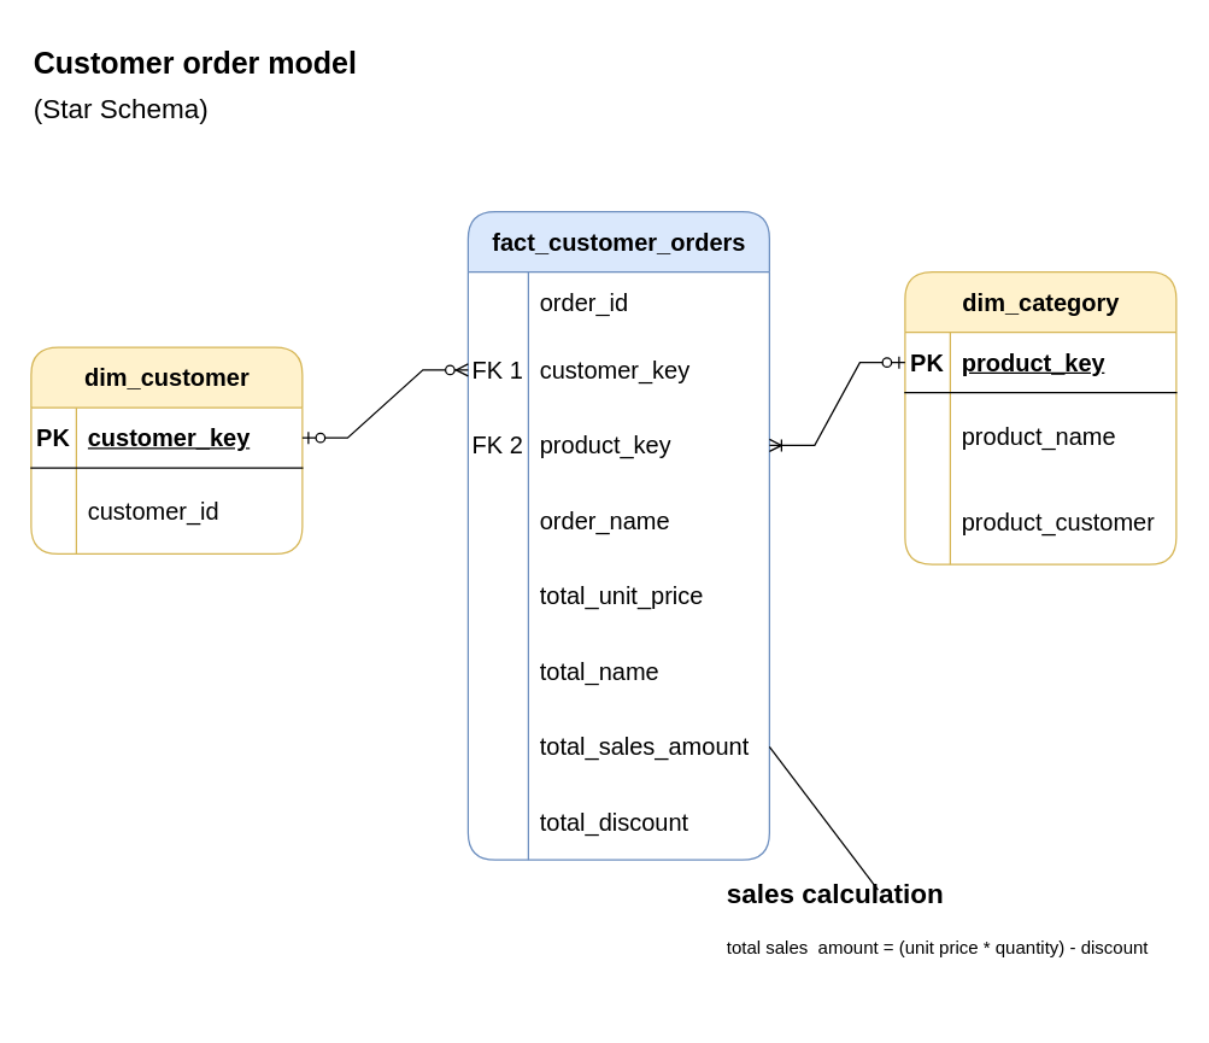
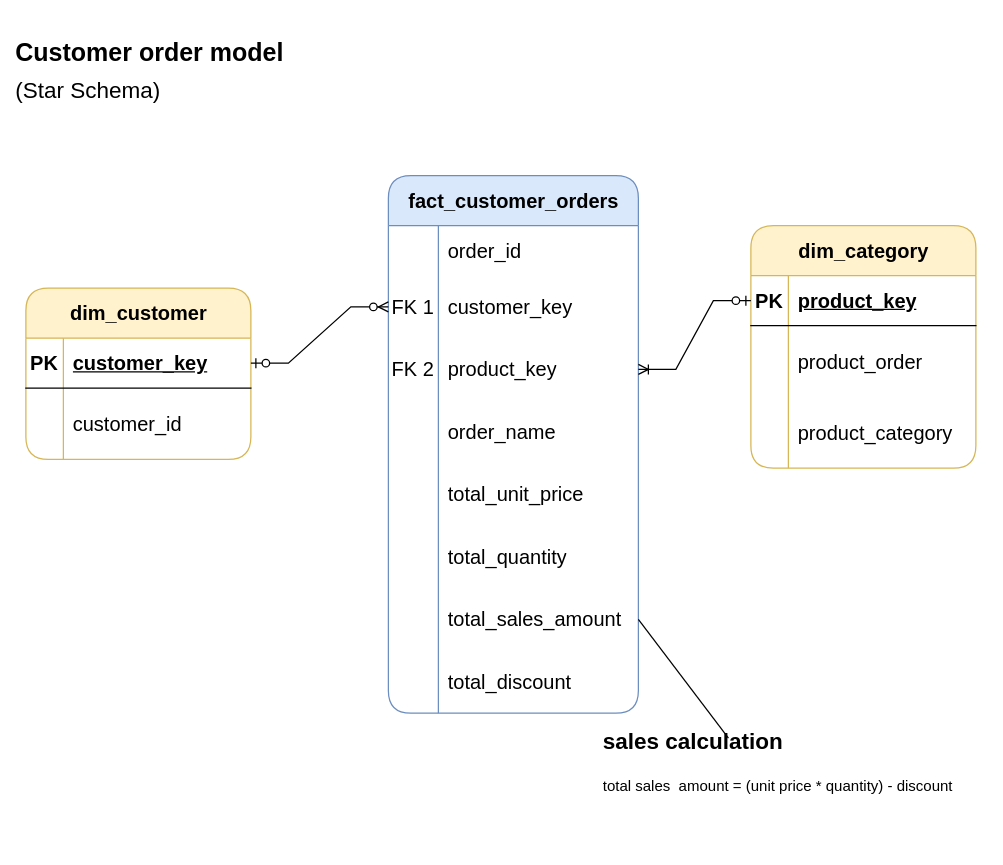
- <mxCell id="48" value="&lt;h1 style=&quot;margin-top: 0px;&quot;&gt;&lt;font style=&quot;font-size: 20px;&quot;&gt;Customer order model&lt;/font&gt; &lt;font style=&quot;font-size: 18px; font-weight: normal;&quot;&gt;(Star Schema)&lt;/font&gt;&lt;/h1&gt;" style="text;html=1;whiteSpace=wrap;overflow=hidden;rounded=0;" vertex="1" parent="1"><mxGeometry x="20" y="20" width="250" height="70" as="geometry" /></mxCell>
+ <mxCell id="48" value="&lt;h1 style=&quot;margin-top: 0px;&quot;&gt;&lt;font style=&quot;font-size: 20px;&quot;&gt;Customer order model&lt;/font&gt; &lt;font style=&quot;font-size: 18px; font-weight: normal;&quot;&gt;(Star Schema)&lt;/font&gt;&lt;/h1&gt;" style="text;html=1;whiteSpace=wrap;overflow=hidden;rounded=0;" vertex="1" parent="1"><mxGeometry x="10" y="20" width="250" height="70" as="geometry" /></mxCell>
- <mxCell id="15" value="product_name" style="shape=partialRectangle;connectable=0;fillColor=none;top=0;left=0;bottom=0;right=0;align=left;spacingLeft=6;overflow=hidden;whiteSpace=wrap;html=1;fontSize=16;" vertex="1" parent="13"><mxGeometry x="30" width="150" height="57" as="geometry"><mxRectangle width="150" height="57" as="alternateBounds" /></mxGeometry></mxCell>
+ <mxCell id="15" value="product_order" style="shape=partialRectangle;connectable=0;fillColor=none;top=0;left=0;bottom=0;right=0;align=left;spacingLeft=6;overflow=hidden;whiteSpace=wrap;html=1;fontSize=16;" vertex="1" parent="13"><mxGeometry x="30" width="150" height="57" as="geometry"><mxRectangle width="150" height="57" as="alternateBounds" /></mxGeometry></mxCell>
- <mxCell id="18" value="product_customer" style="shape=partialRectangle;connectable=0;fillColor=none;top=0;left=0;bottom=0;right=0;align=left;spacingLeft=6;overflow=hidden;whiteSpace=wrap;html=1;fontSize=16;" vertex="1" parent="16"><mxGeometry x="30" width="150" height="57" as="geometry"><mxRectangle width="150" height="57" as="alternateBounds" /></mxGeometry></mxCell>
+ <mxCell id="18" value="product_category" style="shape=partialRectangle;connectable=0;fillColor=none;top=0;left=0;bottom=0;right=0;align=left;spacingLeft=6;overflow=hidden;whiteSpace=wrap;html=1;fontSize=16;" vertex="1" parent="16"><mxGeometry x="30" width="150" height="57" as="geometry"><mxRectangle width="150" height="57" as="alternateBounds" /></mxGeometry></mxCell>
- <mxCell id="37" value="total_name" style="shape=partialRectangle;connectable=0;fillColor=none;top=0;left=0;bottom=0;right=0;align=left;spacingLeft=6;overflow=hidden;whiteSpace=wrap;html=1;fontSize=16;" vertex="1" parent="35"><mxGeometry x="40" width="160" height="50" as="geometry"><mxRectangle width="160" height="50" as="alternateBounds" /></mxGeometry></mxCell>
+ <mxCell id="37" value="total_quantity" style="shape=partialRectangle;connectable=0;fillColor=none;top=0;left=0;bottom=0;right=0;align=left;spacingLeft=6;overflow=hidden;whiteSpace=wrap;html=1;fontSize=16;" vertex="1" parent="35"><mxGeometry x="40" width="160" height="50" as="geometry"><mxRectangle width="160" height="50" as="alternateBounds" /></mxGeometry></mxCell>
